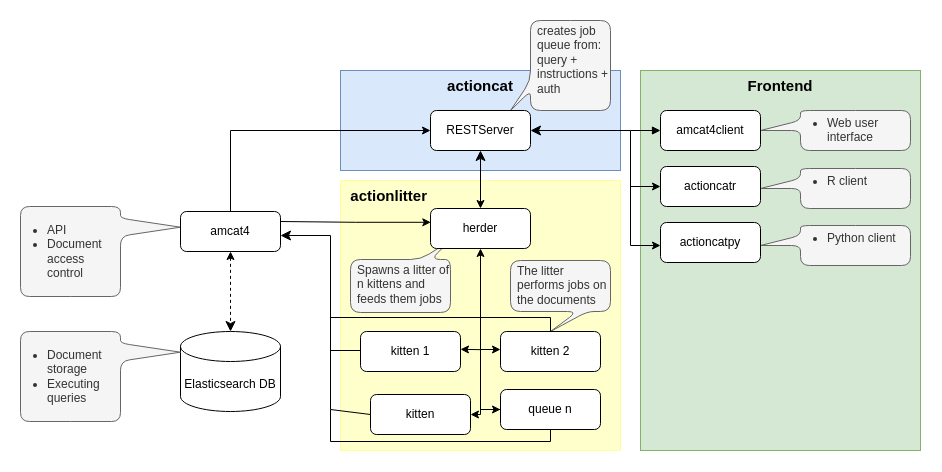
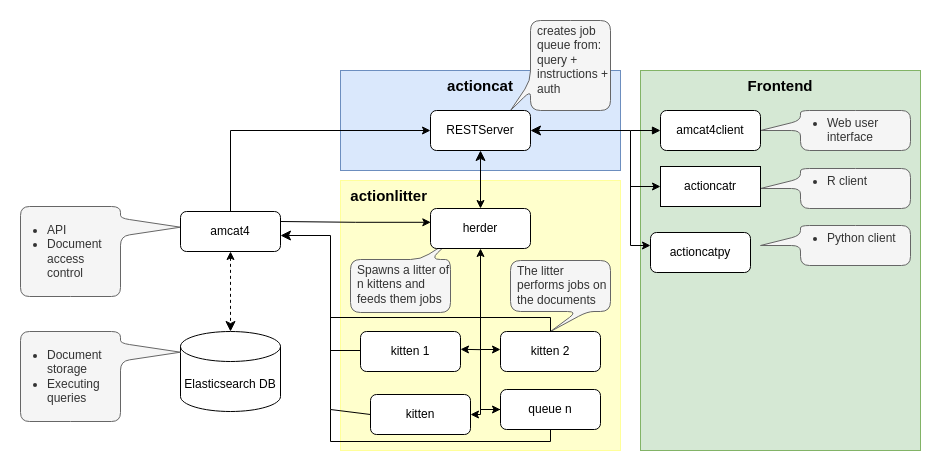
- <mxCell id="15" value="actioncatr" style="rounded=1;whiteSpace=wrap;html=1;fontSize=12;glass=0;strokeWidth=1;shadow=0;" parent="1" vertex="1"><mxGeometry x="660" y="166" width="100" height="40" as="geometry" /></mxCell>
+ <mxCell id="15" value="actioncatr" style="whiteSpace=wrap;html=1;fontSize=12;glass=0;strokeWidth=1;shadow=0;rounded=0;" parent="1" vertex="1"><mxGeometry x="660" y="166" width="100" height="40" as="geometry" /></mxCell>
- <mxCell id="16" value="actioncatpy" style="rounded=1;whiteSpace=wrap;html=1;fontSize=12;glass=0;strokeWidth=1;shadow=0;" parent="1" vertex="1"><mxGeometry x="660" y="222" width="100" height="40" as="geometry" /></mxCell>
+ <mxCell id="16" value="actioncatpy" style="rounded=1;whiteSpace=wrap;html=1;fontSize=12;glass=0;strokeWidth=1;shadow=0;" parent="1" vertex="1"><mxGeometry x="650" y="232" width="100" height="40" as="geometry" /></mxCell>
